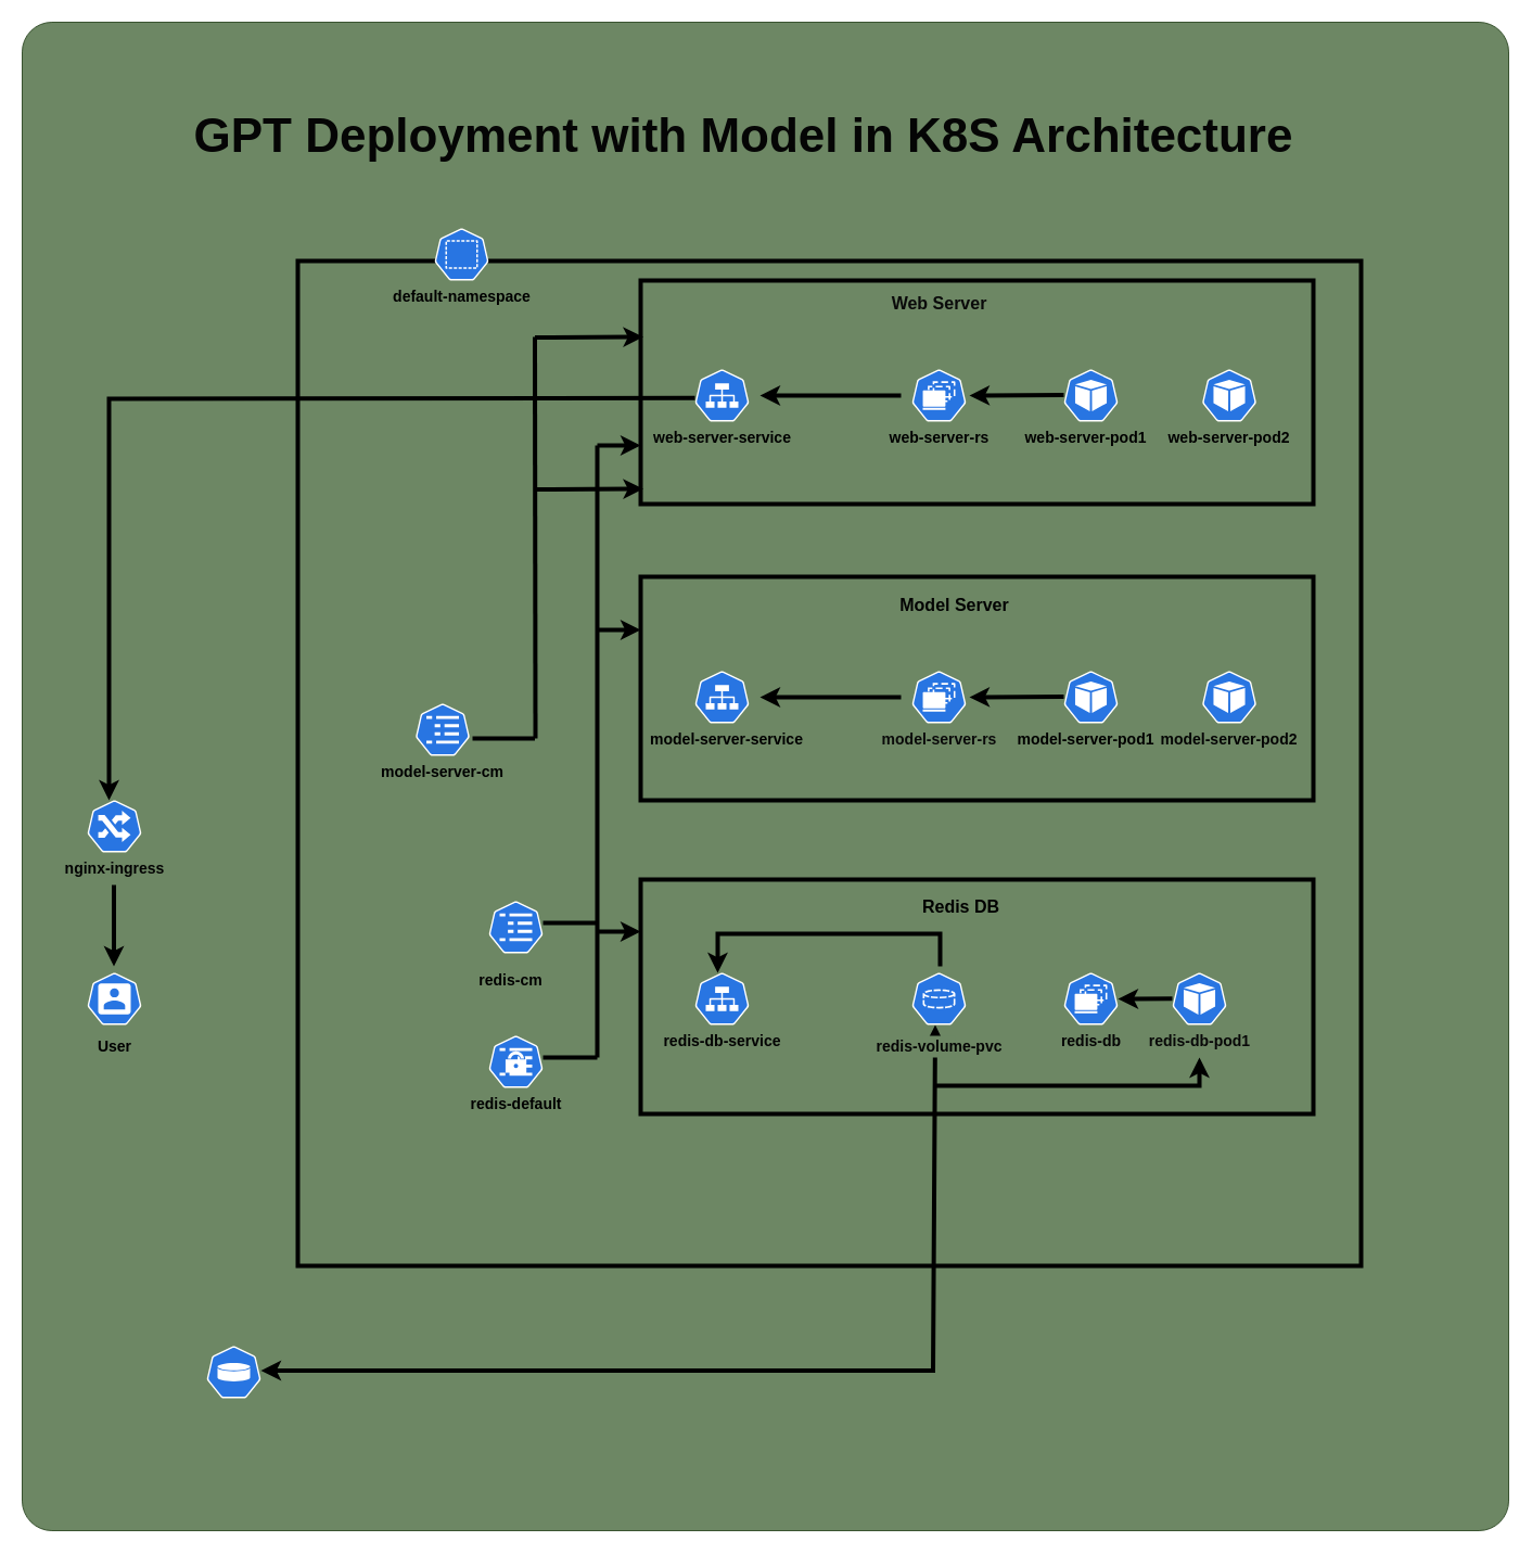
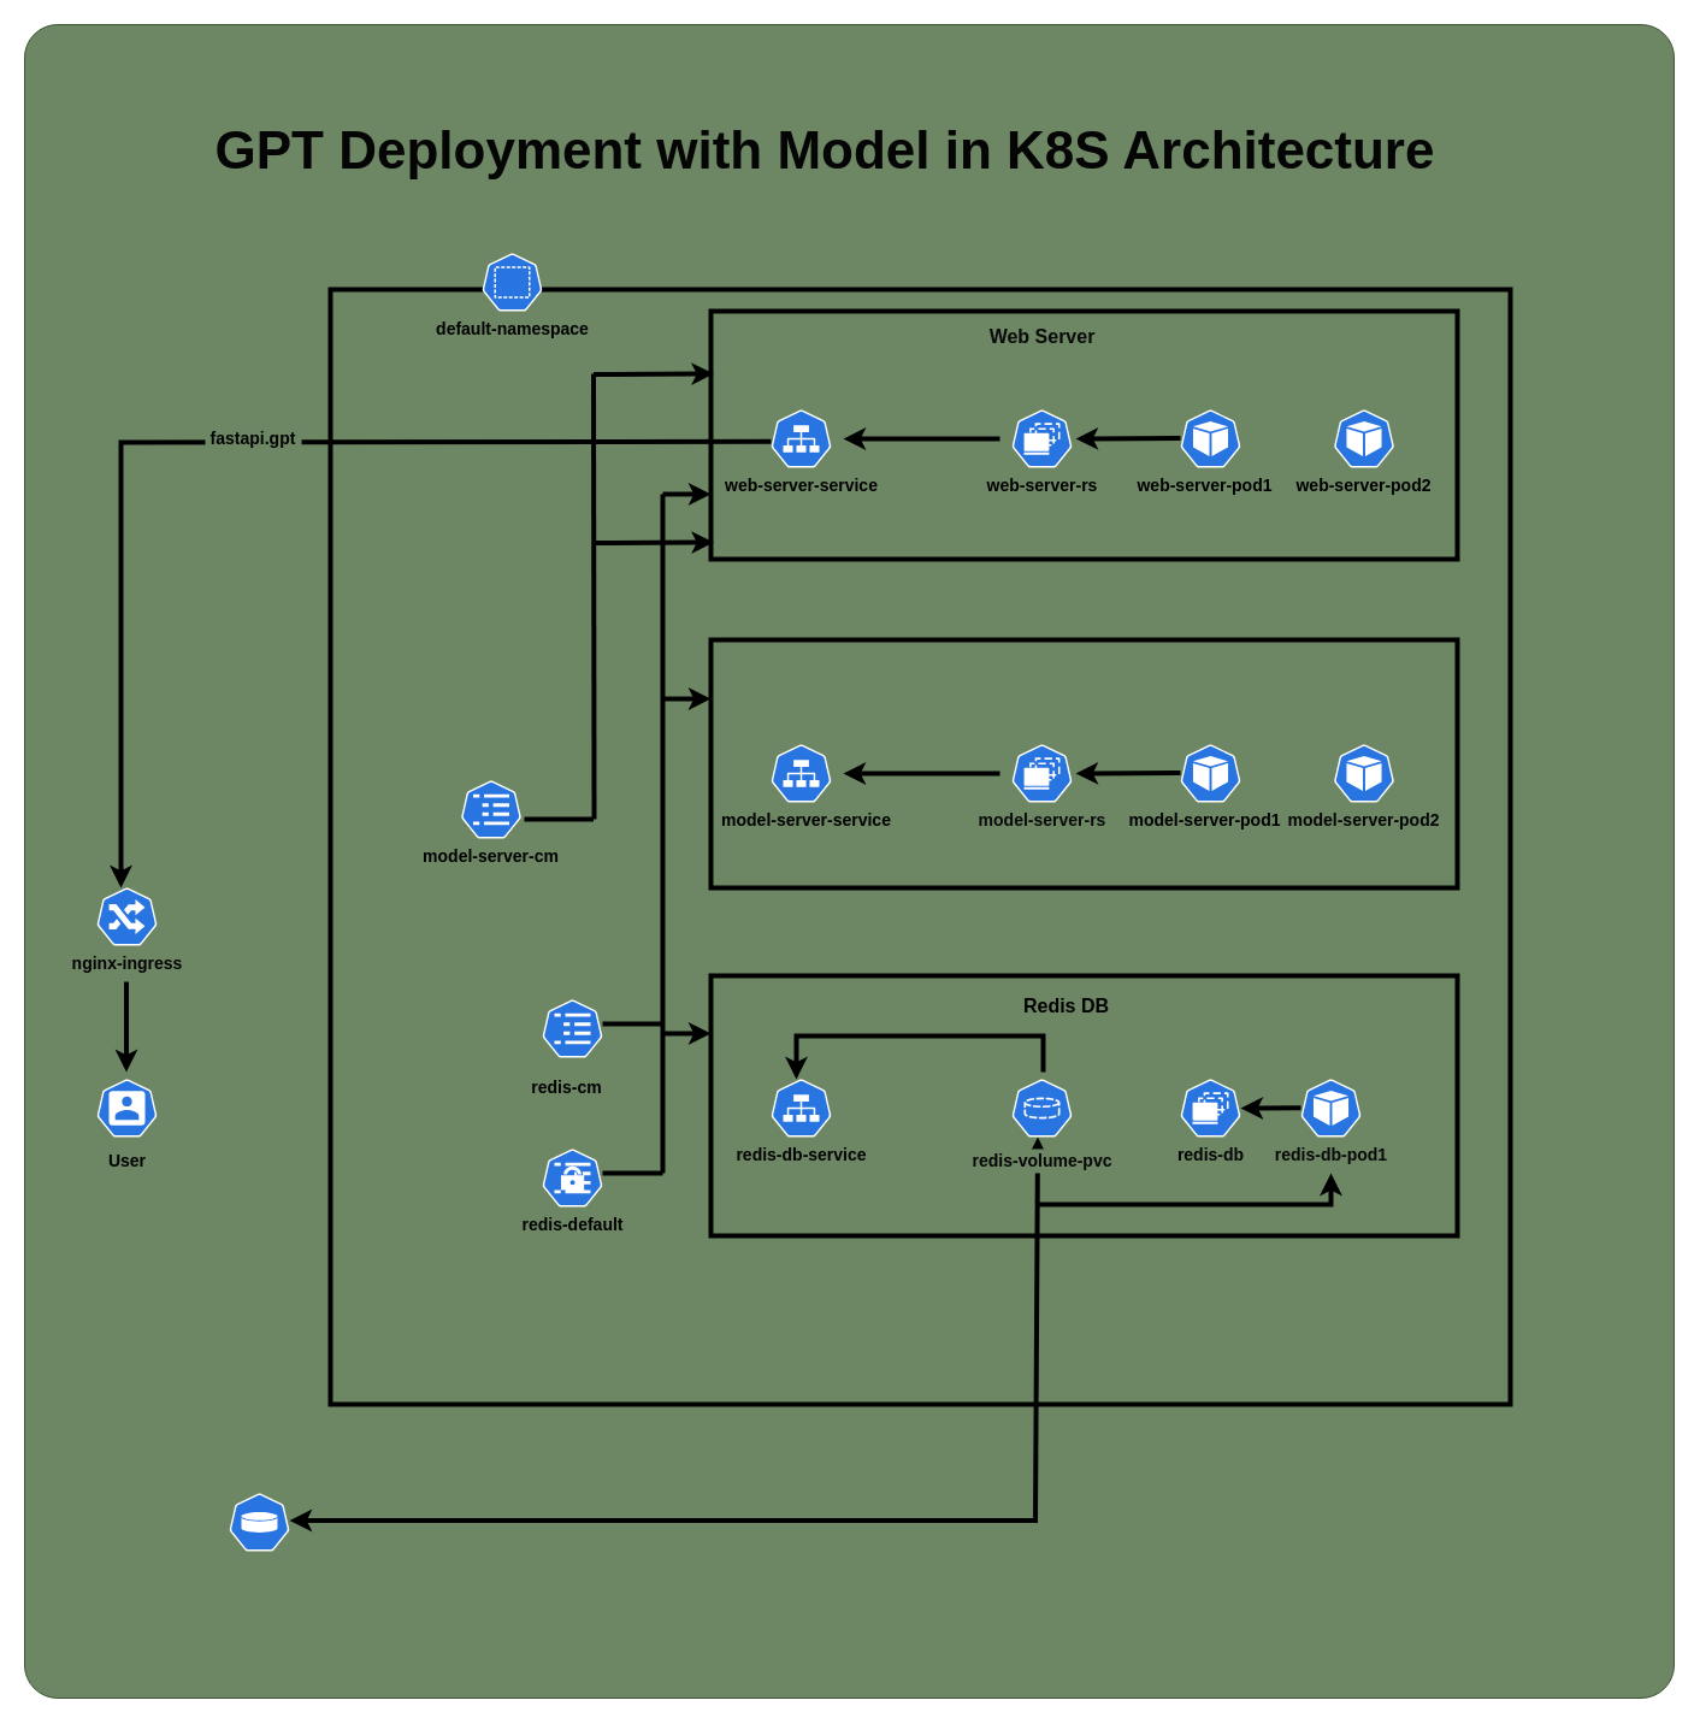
+ <mxCell id="56" value="&lt;font color=&quot;#030303&quot; style=&quot;font-size: 14px;&quot;&gt;&lt;b&gt;fastapi.gpt&lt;/b&gt;&lt;/font&gt;" style="text;html=1;strokeColor=none;fillColor=#6D8764;align=center;verticalAlign=middle;whiteSpace=wrap;rounded=0;gradientColor=none;" vertex="1" parent="1"><mxGeometry x="170" y="349" width="80" height="30" as="geometry" /></mxCell>
- <mxCell id="32" value="&lt;font color=&quot;#030303&quot; style=&quot;font-size: 16px;&quot;&gt;&lt;b&gt;Model Server&lt;/b&gt;&lt;/font&gt;" style="text;html=1;strokeColor=none;fillColor=none;align=center;verticalAlign=middle;whiteSpace=wrap;rounded=0;" vertex="1" parent="1"><mxGeometry x="827.5" y="542" width="102.5" height="30" as="geometry" /></mxCell>
